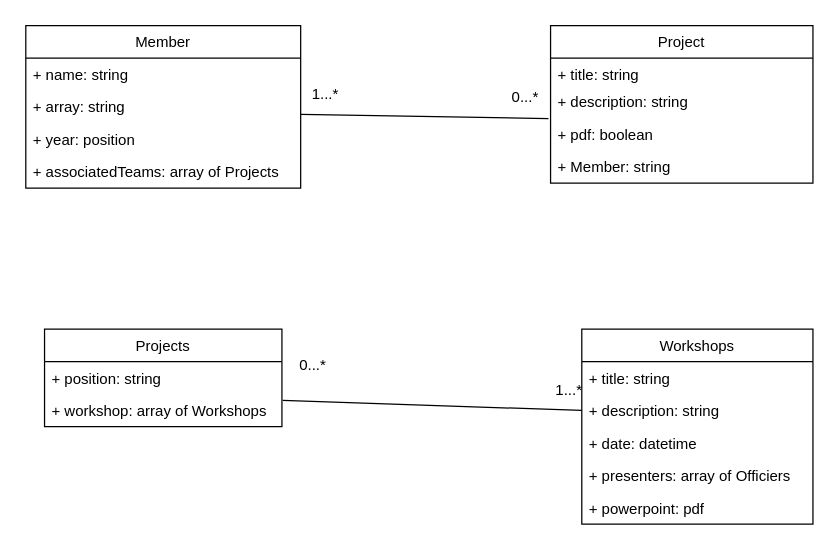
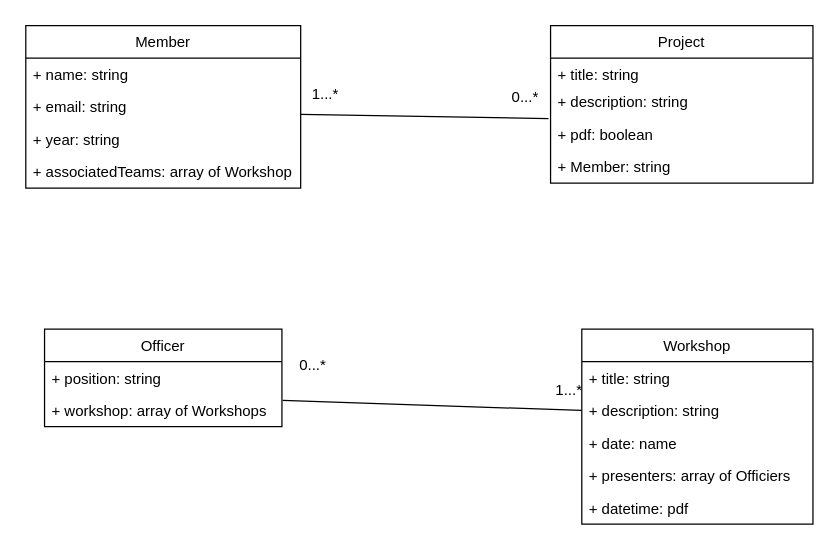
- <mxCell id="4" value="+ array: string" style="text;strokeColor=none;fillColor=none;align=left;verticalAlign=top;spacingLeft=4;spacingRight=4;overflow=hidden;rotatable=0;points=[[0,0.5],[1,0.5]];portConstraint=eastwest;" vertex="1" parent="2"><mxGeometry y="52" width="220" height="26" as="geometry" /></mxCell>
+ <mxCell id="4" value="+ email: string" style="text;strokeColor=none;fillColor=none;align=left;verticalAlign=top;spacingLeft=4;spacingRight=4;overflow=hidden;rotatable=0;points=[[0,0.5],[1,0.5]];portConstraint=eastwest;" vertex="1" parent="2"><mxGeometry y="52" width="220" height="26" as="geometry" /></mxCell>
- <mxCell id="5" value="+ year: position" style="text;strokeColor=none;fillColor=none;align=left;verticalAlign=top;spacingLeft=4;spacingRight=4;overflow=hidden;rotatable=0;points=[[0,0.5],[1,0.5]];portConstraint=eastwest;" vertex="1" parent="2"><mxGeometry y="78" width="220" height="26" as="geometry" /></mxCell>
+ <mxCell id="5" value="+ year: string" style="text;strokeColor=none;fillColor=none;align=left;verticalAlign=top;spacingLeft=4;spacingRight=4;overflow=hidden;rotatable=0;points=[[0,0.5],[1,0.5]];portConstraint=eastwest;" vertex="1" parent="2"><mxGeometry y="78" width="220" height="26" as="geometry" /></mxCell>
- <mxCell id="6" value="+ associatedTeams: array of Projects" style="text;strokeColor=none;fillColor=none;align=left;verticalAlign=top;spacingLeft=4;spacingRight=4;overflow=hidden;rotatable=0;points=[[0,0.5],[1,0.5]];portConstraint=eastwest;" vertex="1" parent="2"><mxGeometry y="104" width="220" height="26" as="geometry" /></mxCell>
+ <mxCell id="6" value="+ associatedTeams: array of Workshop" style="text;strokeColor=none;fillColor=none;align=left;verticalAlign=top;spacingLeft=4;spacingRight=4;overflow=hidden;rotatable=0;points=[[0,0.5],[1,0.5]];portConstraint=eastwest;" vertex="1" parent="2"><mxGeometry y="104" width="220" height="26" as="geometry" /></mxCell>
- <mxCell id="7" value="Projects" style="swimlane;fontStyle=0;childLayout=stackLayout;horizontal=1;startSize=26;fillColor=none;horizontalStack=0;resizeParent=1;resizeParentMax=0;resizeLast=0;collapsible=1;marginBottom=0;" vertex="1" parent="1"><mxGeometry x="35" y="263" width="190" height="78" as="geometry" /></mxCell>
+ <mxCell id="7" value="Officer" style="swimlane;fontStyle=0;childLayout=stackLayout;horizontal=1;startSize=26;fillColor=none;horizontalStack=0;resizeParent=1;resizeParentMax=0;resizeLast=0;collapsible=1;marginBottom=0;" vertex="1" parent="1"><mxGeometry x="35" y="263" width="190" height="78" as="geometry" /></mxCell>
- <mxCell id="15" value="Workshops" style="swimlane;fontStyle=0;childLayout=stackLayout;horizontal=1;startSize=26;fillColor=none;horizontalStack=0;resizeParent=1;resizeParentMax=0;resizeLast=0;collapsible=1;marginBottom=0;" vertex="1" parent="1"><mxGeometry x="465" y="263" width="185" height="156" as="geometry" /></mxCell>
+ <mxCell id="15" value="Workshop" style="swimlane;fontStyle=0;childLayout=stackLayout;horizontal=1;startSize=26;fillColor=none;horizontalStack=0;resizeParent=1;resizeParentMax=0;resizeLast=0;collapsible=1;marginBottom=0;" vertex="1" parent="1"><mxGeometry x="465" y="263" width="185" height="156" as="geometry" /></mxCell>
- <mxCell id="18" value="+ date: datetime" style="text;strokeColor=none;fillColor=none;align=left;verticalAlign=top;spacingLeft=4;spacingRight=4;overflow=hidden;rotatable=0;points=[[0,0.5],[1,0.5]];portConstraint=eastwest;" vertex="1" parent="15"><mxGeometry y="78" width="185" height="26" as="geometry" /></mxCell>
+ <mxCell id="18" value="+ date: name" style="text;strokeColor=none;fillColor=none;align=left;verticalAlign=top;spacingLeft=4;spacingRight=4;overflow=hidden;rotatable=0;points=[[0,0.5],[1,0.5]];portConstraint=eastwest;" vertex="1" parent="15"><mxGeometry y="78" width="185" height="26" as="geometry" /></mxCell>
- <mxCell id="20" value="+ powerpoint: pdf" style="text;strokeColor=none;fillColor=none;align=left;verticalAlign=top;spacingLeft=4;spacingRight=4;overflow=hidden;rotatable=0;points=[[0,0.5],[1,0.5]];portConstraint=eastwest;" vertex="1" parent="15"><mxGeometry y="130" width="185" height="26" as="geometry" /></mxCell>
+ <mxCell id="20" value="+ datetime: pdf" style="text;strokeColor=none;fillColor=none;align=left;verticalAlign=top;spacingLeft=4;spacingRight=4;overflow=hidden;rotatable=0;points=[[0,0.5],[1,0.5]];portConstraint=eastwest;" vertex="1" parent="15"><mxGeometry y="130" width="185" height="26" as="geometry" /></mxCell>
